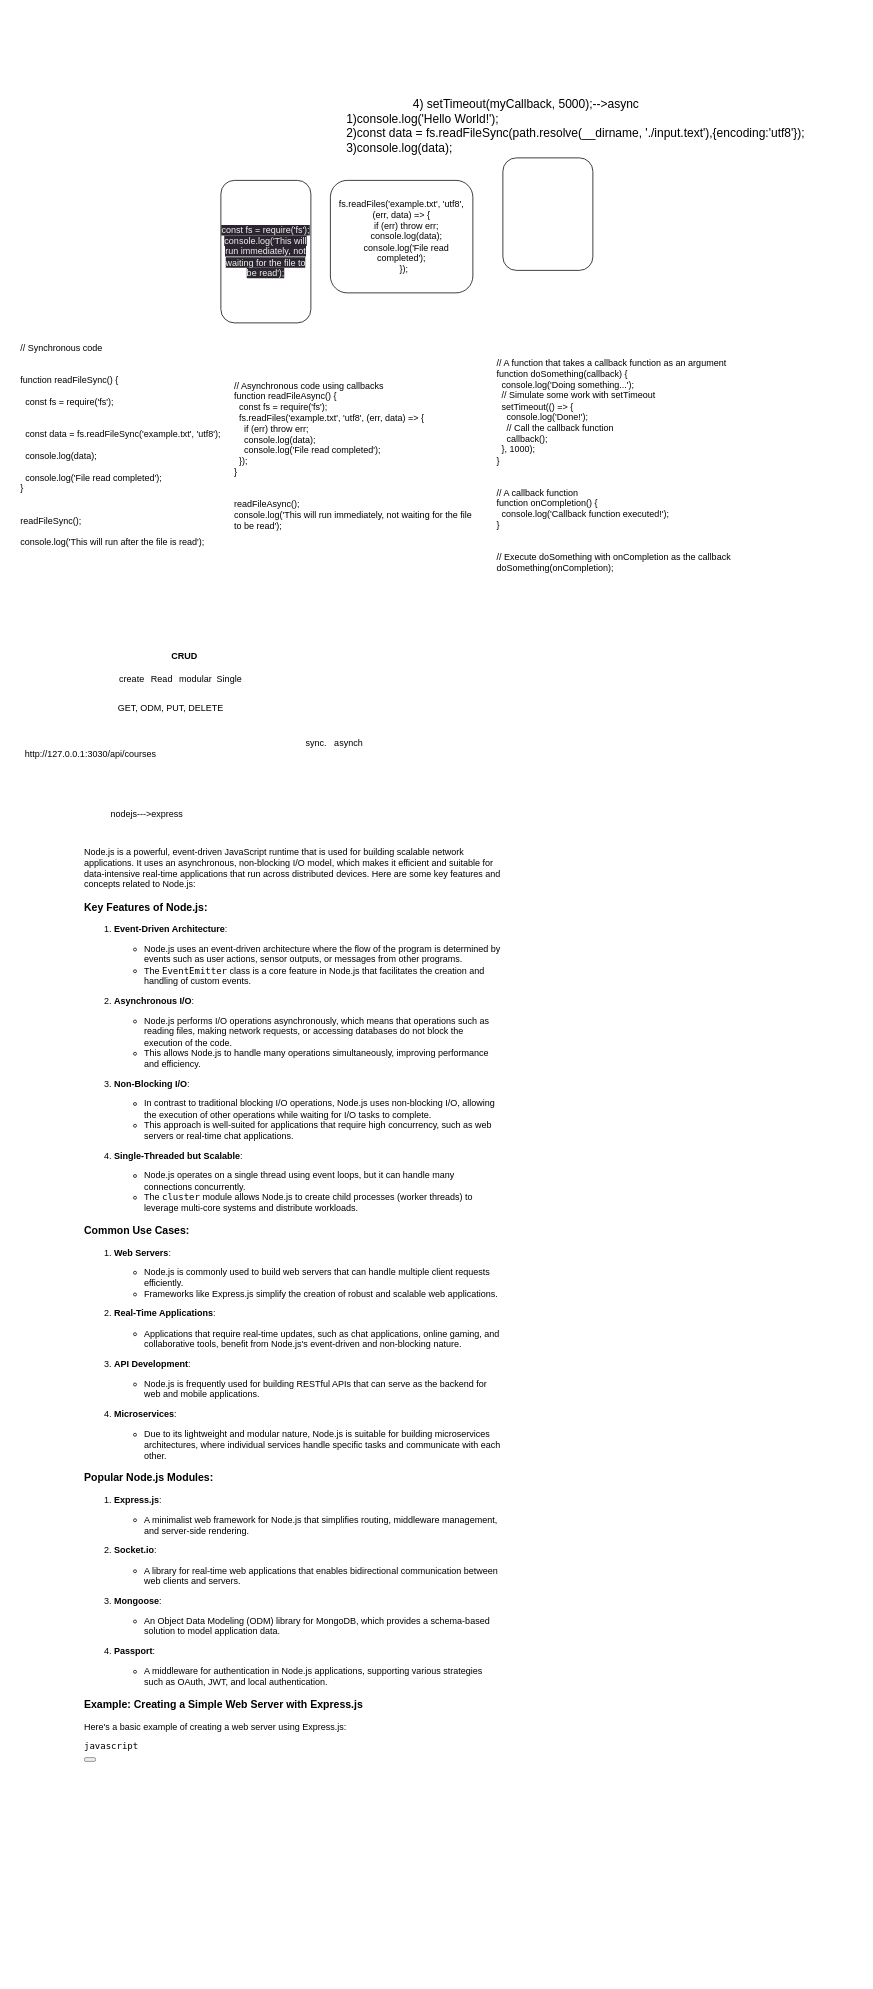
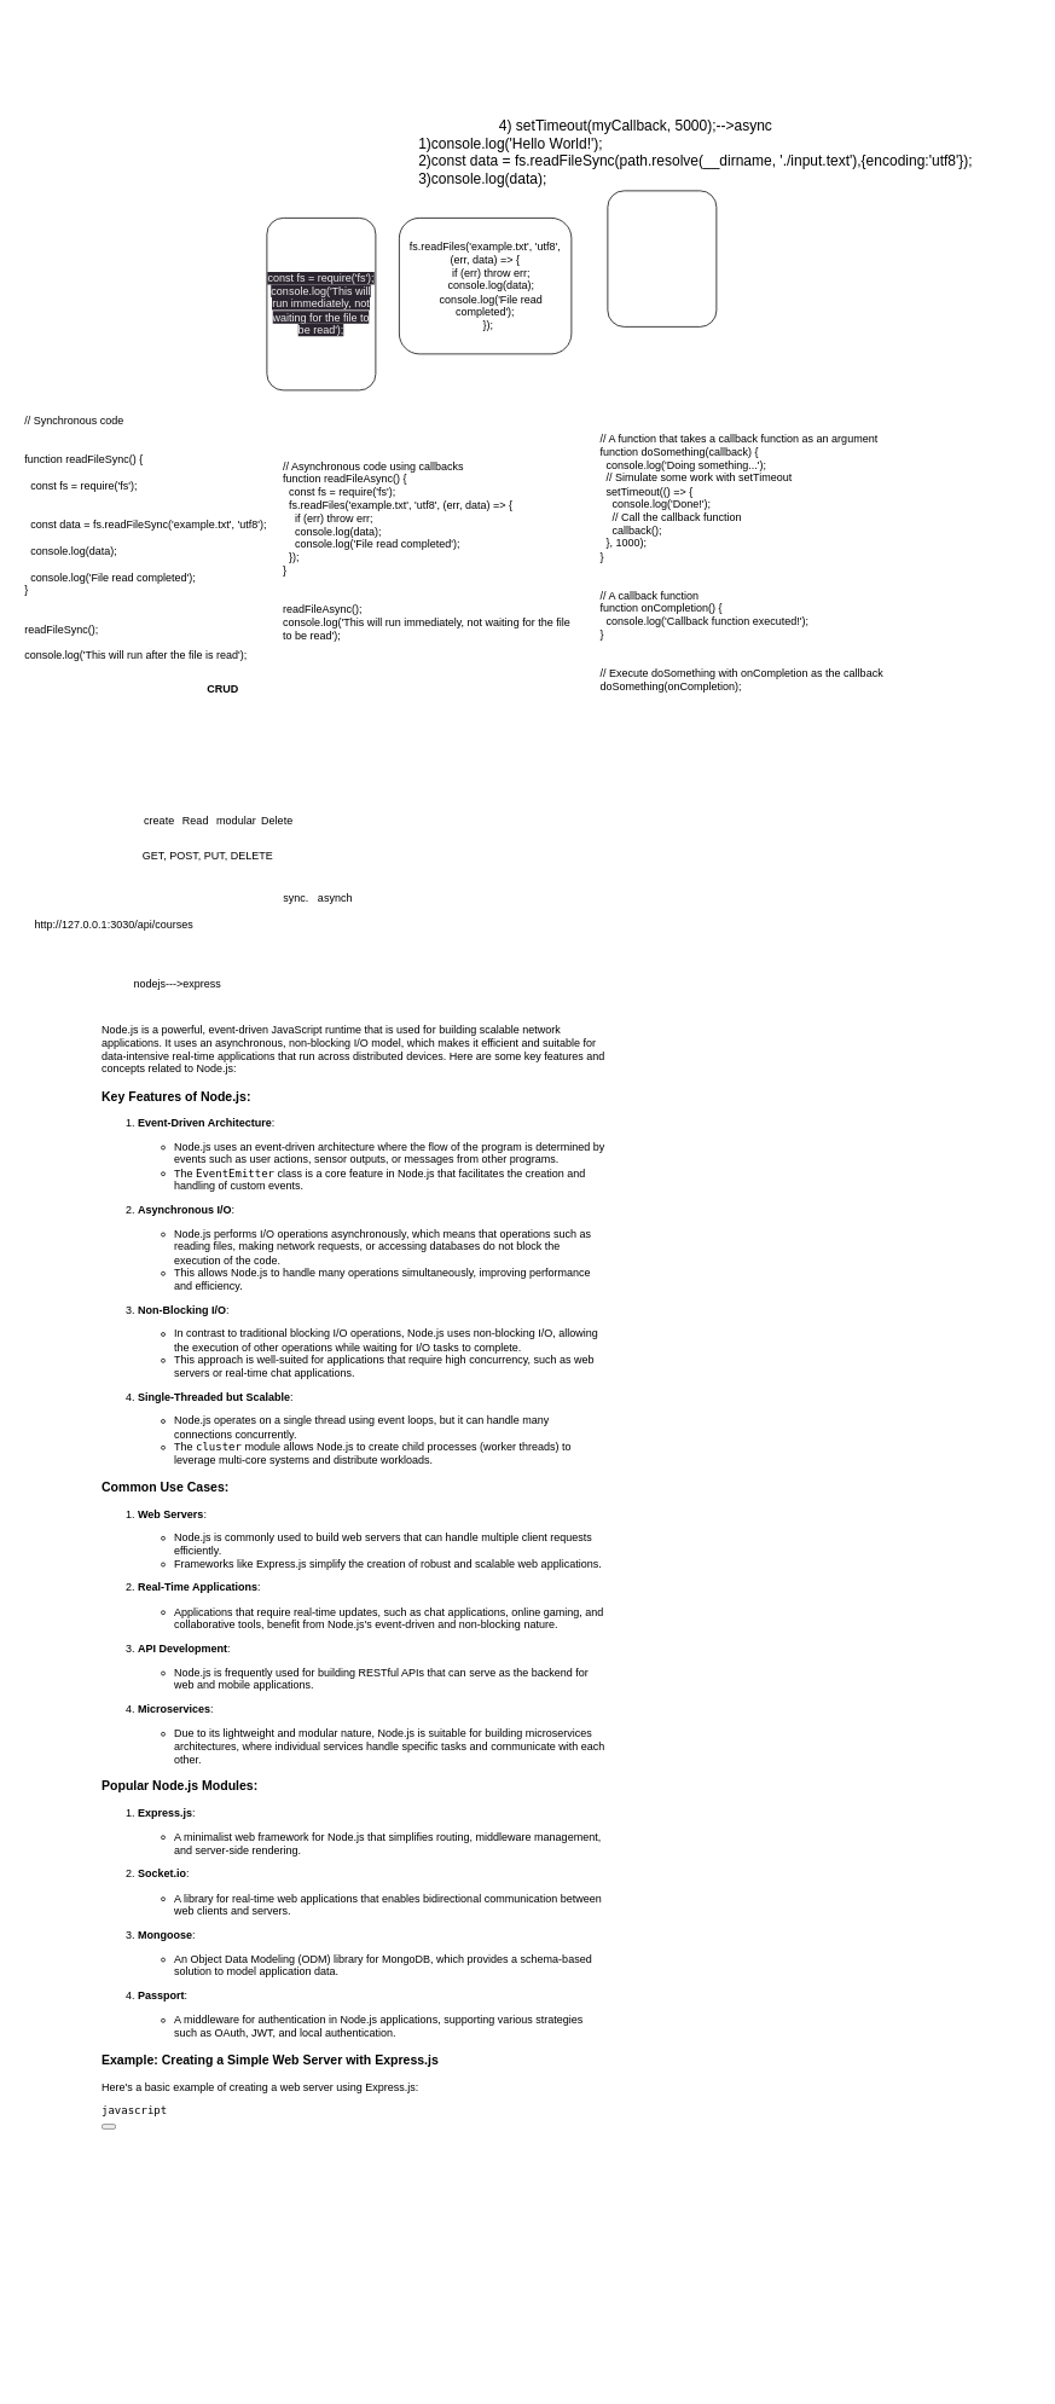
- <mxCell id="2" value="&lt;b&gt;CRUD&lt;/b&gt;" style="text;html=1;align=center;verticalAlign=middle;resizable=0;points=[];autosize=1;strokeColor=none;fillColor=none;" vertex="1" parent="1"><mxGeometry x="215" y="860" width="60" height="30" as="geometry" /></mxCell>
+ <mxCell id="2" value="&lt;b&gt;CRUD&lt;/b&gt;" style="text;html=1;align=center;verticalAlign=middle;resizable=0;points=[];autosize=1;strokeColor=none;fillColor=none;" vertex="1" parent="1"><mxGeometry x="215" y="745" width="60" height="30" as="geometry" /></mxCell>
- <mxCell id="6" value="Single" style="text;html=1;align=center;verticalAlign=middle;resizable=0;points=[];autosize=1;strokeColor=none;fillColor=none;" vertex="1" parent="1"><mxGeometry x="275" y="890" width="60" height="30" as="geometry" /></mxCell>
+ <mxCell id="6" value="Delete" style="text;html=1;align=center;verticalAlign=middle;resizable=0;points=[];autosize=1;strokeColor=none;fillColor=none;" vertex="1" parent="1"><mxGeometry x="275" y="890" width="60" height="30" as="geometry" /></mxCell>
- <mxCell id="7" value="&lt;meta charset=&quot;utf-8&quot;&gt;GET, ODM, PUT, DELETE" style="text;whiteSpace=wrap;html=1;" vertex="1" parent="1"><mxGeometry x="155" y="930" width="195" height="40" as="geometry" /></mxCell>
+ <mxCell id="7" value="&lt;meta charset=&quot;utf-8&quot;&gt;GET, POST, PUT, DELETE" style="text;whiteSpace=wrap;html=1;" vertex="1" parent="1"><mxGeometry x="155" y="930" width="195" height="40" as="geometry" /></mxCell>
- <mxCell id="11" value="sync.&amp;nbsp; &amp;nbsp;asynch" style="text;html=1;align=center;verticalAlign=middle;resizable=0;points=[];autosize=1;strokeColor=none;fillColor=none;" vertex="1" parent="1"><mxGeometry x="395" y="975" width="100" height="30" as="geometry" /></mxCell>
+ <mxCell id="11" value="sync.&amp;nbsp; &amp;nbsp;asynch" style="text;html=1;align=center;verticalAlign=middle;resizable=0;points=[];autosize=1;strokeColor=none;fillColor=none;" vertex="1" parent="1"><mxGeometry x="300" y="975" width="100" height="30" as="geometry" /></mxCell>
- <mxCell id="9" value="http://127.0.0.1:3030/api/courses" style="text;html=1;align=center;verticalAlign=middle;resizable=0;points=[];autosize=1;strokeColor=none;fillColor=none;" vertex="1" parent="1"><mxGeometry x="20" y="990" width="200" height="30" as="geometry" /></mxCell>
+ <mxCell id="9" value="http://127.0.0.1:3030/api/courses" style="text;html=1;align=center;verticalAlign=middle;resizable=0;points=[];autosize=1;strokeColor=none;fillColor=none;" vertex="1" parent="1"><mxGeometry x="25" y="1005" width="200" height="30" as="geometry" /></mxCell>
